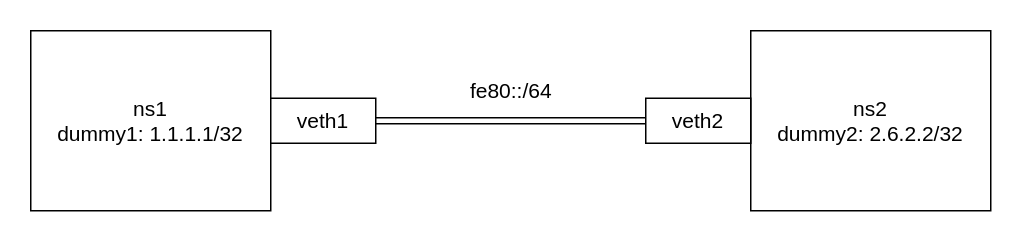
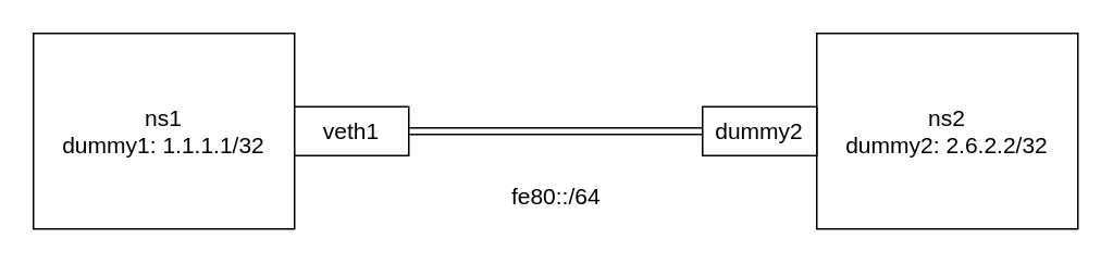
- <mxCell id="7" value="fe80::/64" style="text;html=1;resizable=0;autosize=1;align=center;verticalAlign=middle;points=[];fillColor=none;strokeColor=none;rounded=0;fontSize=14;" parent="1" vertex="1"><mxGeometry x="305" y="50" width="70" height="20" as="geometry" /></mxCell>
+ <mxCell id="7" value="fe80::/64" style="text;html=1;resizable=0;autosize=1;align=center;verticalAlign=middle;points=[];fillColor=none;strokeColor=none;rounded=0;fontSize=14;" parent="1" vertex="1"><mxGeometry x="305" y="110" width="70" height="20" as="geometry" /></mxCell>
- <mxCell id="5" value="veth2" style="rounded=0;whiteSpace=wrap;html=1;fontSize=14;" parent="1" vertex="1"><mxGeometry x="430" y="65" width="70" height="30" as="geometry" /></mxCell>
+ <mxCell id="5" value="dummy2" style="rounded=0;whiteSpace=wrap;html=1;fontSize=14;" parent="1" vertex="1"><mxGeometry x="430" y="65" width="70" height="30" as="geometry" /></mxCell>
